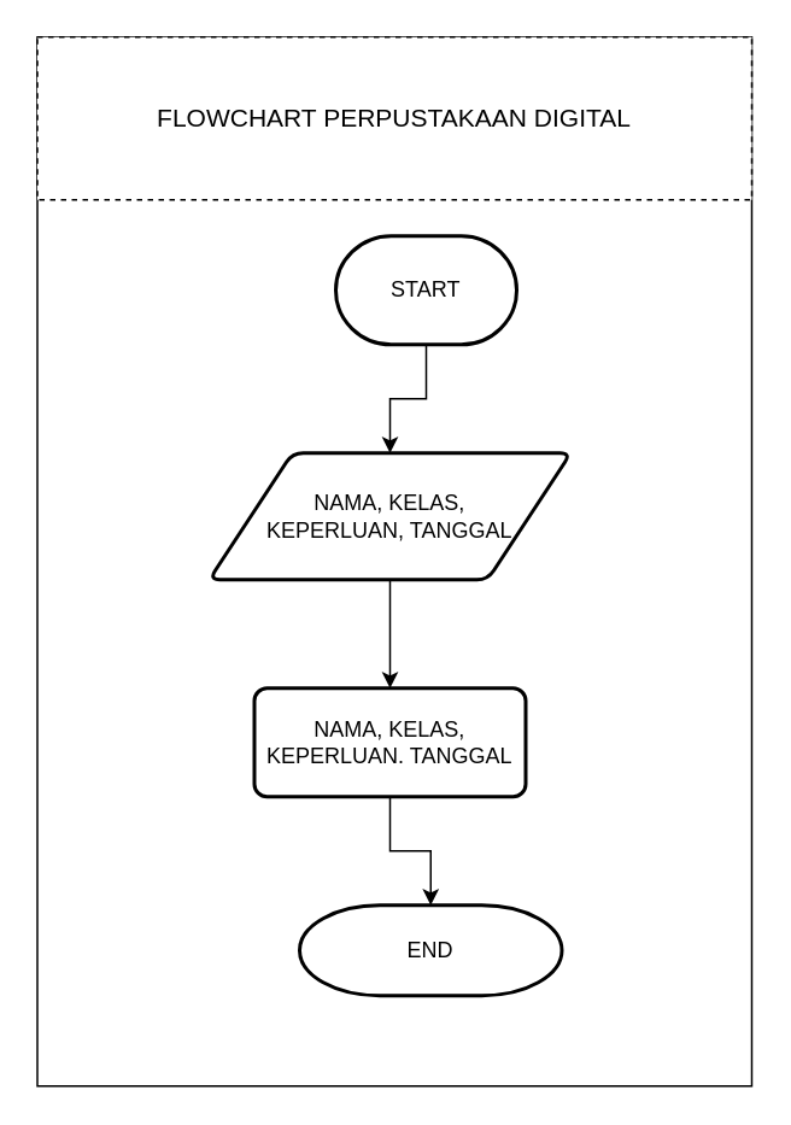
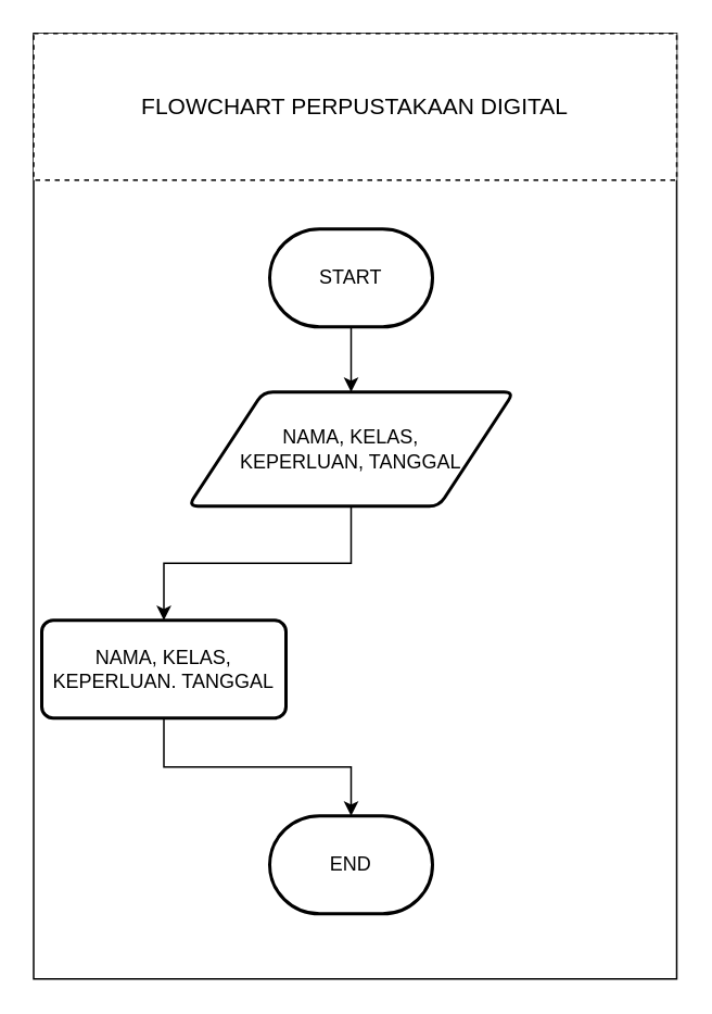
- <mxCell id="4" value="START" style="strokeWidth=2;html=1;shape=mxgraph.flowchart.terminator;whiteSpace=wrap;" vertex="1" parent="1"><mxGeometry x="185" y="130" width="100" height="60" as="geometry" /></mxCell>
+ <mxCell id="4" value="START" style="strokeWidth=2;html=1;shape=mxgraph.flowchart.terminator;whiteSpace=wrap;" vertex="1" parent="1"><mxGeometry x="165" y="140" width="100" height="60" as="geometry" /></mxCell>
- <mxCell id="8" value="&lt;font style=&quot;font-size: 12px;&quot;&gt;NAMA, KELAS, &lt;br&gt;KEPERLUAN, TANGGAL&lt;/font&gt;" style="shape=parallelogram;html=1;strokeWidth=2;perimeter=parallelogramPerimeter;whiteSpace=wrap;rounded=1;arcSize=12;size=0.23;" vertex="1" parent="1"><mxGeometry x="115" y="250" width="200" height="70" as="geometry" /></mxCell>
+ <mxCell id="8" value="&lt;font style=&quot;font-size: 12px;&quot;&gt;NAMA, KELAS, &lt;br&gt;KEPERLUAN, TANGGAL&lt;/font&gt;" style="shape=parallelogram;html=1;strokeWidth=2;perimeter=parallelogramPerimeter;whiteSpace=wrap;rounded=1;arcSize=12;size=0.23;" vertex="1" parent="1"><mxGeometry x="115" y="240" width="200" height="70" as="geometry" /></mxCell>
- <mxCell id="9" value="NAMA, KELAS, KEPERLUAN. TANGGAL" style="rounded=1;whiteSpace=wrap;html=1;absoluteArcSize=1;arcSize=14;strokeWidth=2;" vertex="1" parent="1"><mxGeometry x="140" y="380" width="150" height="60" as="geometry" /></mxCell>
+ <mxCell id="9" value="NAMA, KELAS, KEPERLUAN. TANGGAL" style="rounded=1;whiteSpace=wrap;html=1;absoluteArcSize=1;arcSize=14;strokeWidth=2;" vertex="1" parent="1"><mxGeometry x="25" y="380" width="150" height="60" as="geometry" /></mxCell>
- <mxCell id="5" value="END" style="strokeWidth=2;html=1;shape=mxgraph.flowchart.terminator;whiteSpace=wrap;" vertex="1" parent="1"><mxGeometry x="165" y="500" width="145" height="50" as="geometry" /></mxCell>
+ <mxCell id="5" value="END" style="strokeWidth=2;html=1;shape=mxgraph.flowchart.terminator;whiteSpace=wrap;" vertex="1" parent="1"><mxGeometry x="165" y="500" width="100" height="60" as="geometry" /></mxCell>
